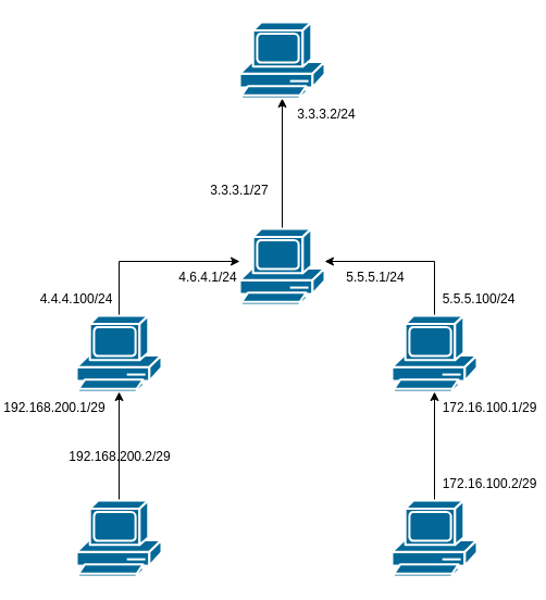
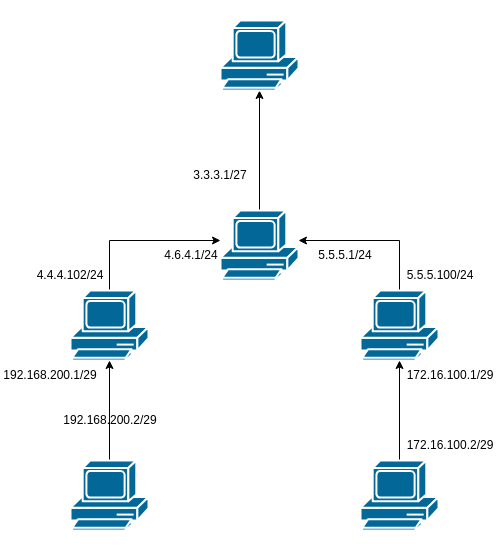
- <mxCell id="22" value="3&lt;span style=&quot;background-color: initial;&quot;&gt;.3.3.2/&lt;/span&gt;&lt;span style=&quot;background-color: initial;&quot;&gt;24&lt;/span&gt;" style="text;strokeColor=none;align=center;fillColor=none;html=1;verticalAlign=middle;whiteSpace=wrap;rounded=0;" vertex="1" parent="1"><mxGeometry x="270" y="90" width="60" height="30" as="geometry" /></mxCell>
- <mxCell id="16" value="4.4.4.100/24" style="text;strokeColor=none;align=center;fillColor=none;html=1;verticalAlign=middle;whiteSpace=wrap;rounded=0;" vertex="1" parent="1"><mxGeometry x="40" y="260" width="60" height="30" as="geometry" /></mxCell>
+ <mxCell id="16" value="4.4.4.102/24" style="text;strokeColor=none;align=center;fillColor=none;html=1;verticalAlign=middle;whiteSpace=wrap;rounded=0;" vertex="1" parent="1"><mxGeometry x="40" y="260" width="60" height="30" as="geometry" /></mxCell>
